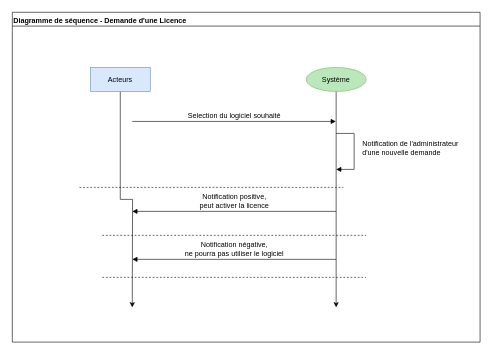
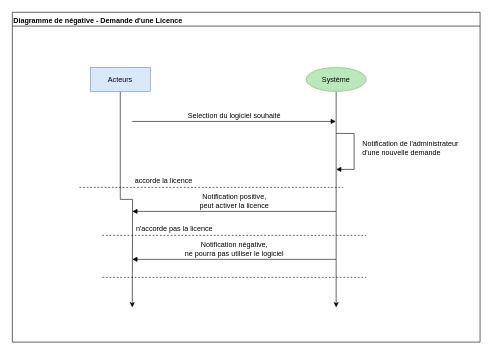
- <mxCell id="17" value="Diagramme de séquence - Demande d'une Licence" style="swimlane;pointerEvents=0;verticalAlign=top;startSize=23;align=left;rounded=0;" parent="2" vertex="1"><mxGeometry x="-60" y="-30" width="780" height="550" as="geometry" /></mxCell>
+ <mxCell id="17" value="Diagramme de négative - Demande d'une Licence" style="swimlane;pointerEvents=0;verticalAlign=top;startSize=23;align=left;rounded=0;" parent="2" vertex="1"><mxGeometry x="-60" y="-30" width="780" height="550" as="geometry" /></mxCell>
+ <mxCell id="11" value="accorde la licence" style="text;html=1;align=center;verticalAlign=middle;resizable=0;points=[];autosize=1;strokeColor=none;fillColor=none;fontSize=12;rounded=0;" parent="9" vertex="1"><mxGeometry x="85" width="110" height="20" as="geometry" /></mxCell>
+ <mxCell id="13" value="n'accorde pas la licence" style="text;html=1;align=center;verticalAlign=middle;resizable=0;points=[];autosize=1;strokeColor=none;fillColor=none;fontSize=12;rounded=0;" parent="2" vertex="1"><mxGeometry x="140" y="322" width="140" height="20" as="geometry" /></mxCell>
